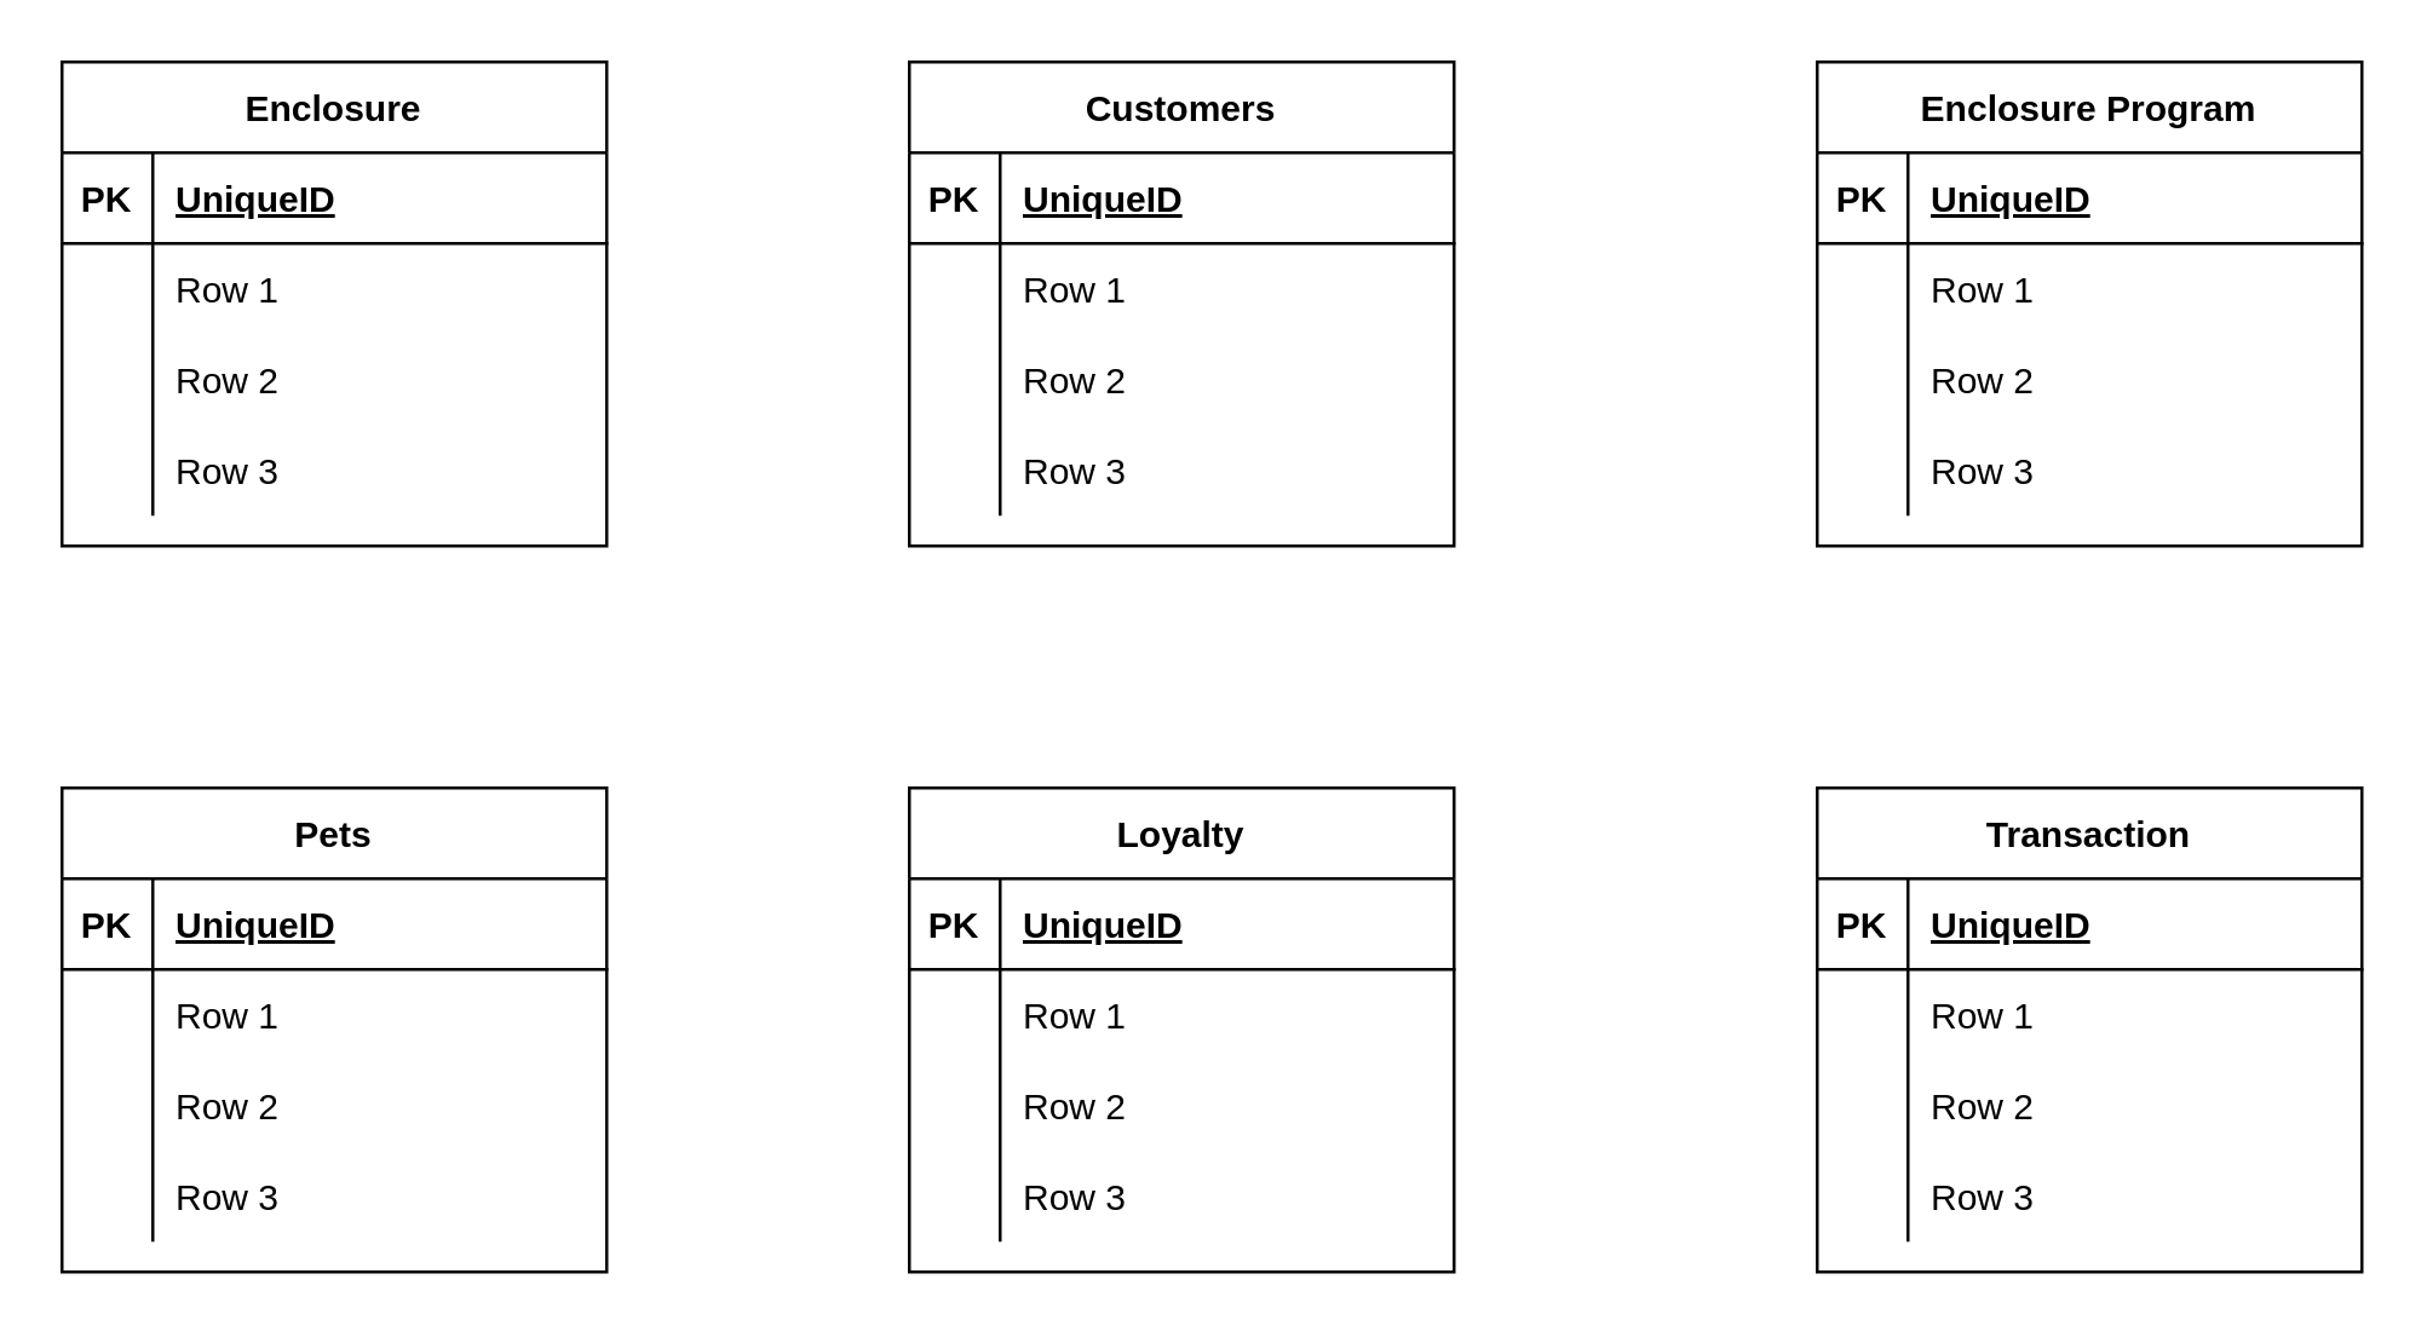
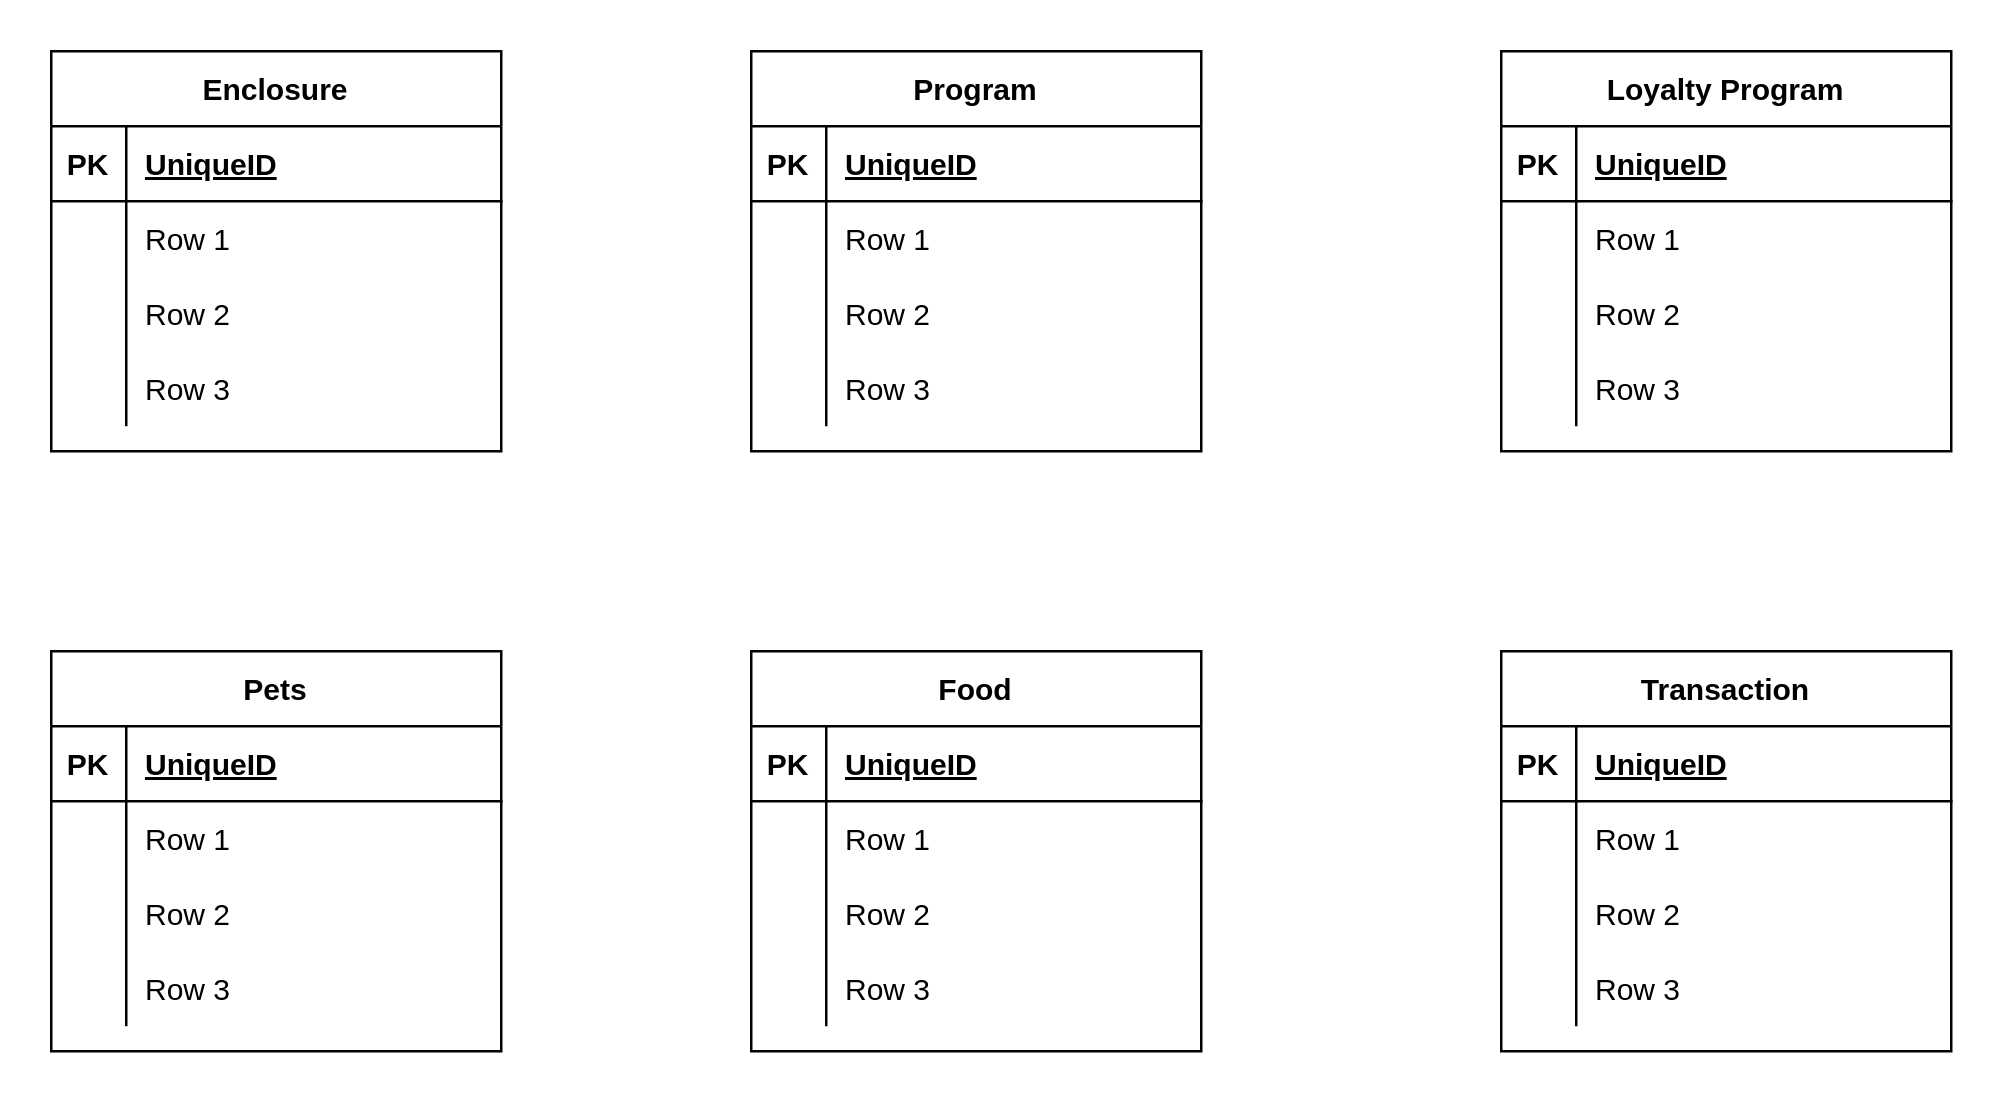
- <mxCell id="15" value="Customers" style="shape=table;startSize=30;container=1;collapsible=1;childLayout=tableLayout;fixedRows=1;rowLines=0;fontStyle=1;align=center;resizeLast=1;" vertex="1" parent="1"><mxGeometry x="300" y="20" width="180" height="160" as="geometry" /></mxCell>
+ <mxCell id="15" value="Program" style="shape=table;startSize=30;container=1;collapsible=1;childLayout=tableLayout;fixedRows=1;rowLines=0;fontStyle=1;align=center;resizeLast=1;" vertex="1" parent="1"><mxGeometry x="300" y="20" width="180" height="160" as="geometry" /></mxCell>
- <mxCell id="28" value="Enclosure Program" style="shape=table;startSize=30;container=1;collapsible=1;childLayout=tableLayout;fixedRows=1;rowLines=0;fontStyle=1;align=center;resizeLast=1;" vertex="1" parent="1"><mxGeometry x="600" y="20" width="180" height="160" as="geometry" /></mxCell>
+ <mxCell id="28" value="Loyalty Program" style="shape=table;startSize=30;container=1;collapsible=1;childLayout=tableLayout;fixedRows=1;rowLines=0;fontStyle=1;align=center;resizeLast=1;" vertex="1" parent="1"><mxGeometry x="600" y="20" width="180" height="160" as="geometry" /></mxCell>
- <mxCell id="54" value="Loyalty" style="shape=table;startSize=30;container=1;collapsible=1;childLayout=tableLayout;fixedRows=1;rowLines=0;fontStyle=1;align=center;resizeLast=1;" vertex="1" parent="1"><mxGeometry x="300" y="260" width="180" height="160" as="geometry" /></mxCell>
+ <mxCell id="54" value="Food" style="shape=table;startSize=30;container=1;collapsible=1;childLayout=tableLayout;fixedRows=1;rowLines=0;fontStyle=1;align=center;resizeLast=1;" vertex="1" parent="1"><mxGeometry x="300" y="260" width="180" height="160" as="geometry" /></mxCell>
